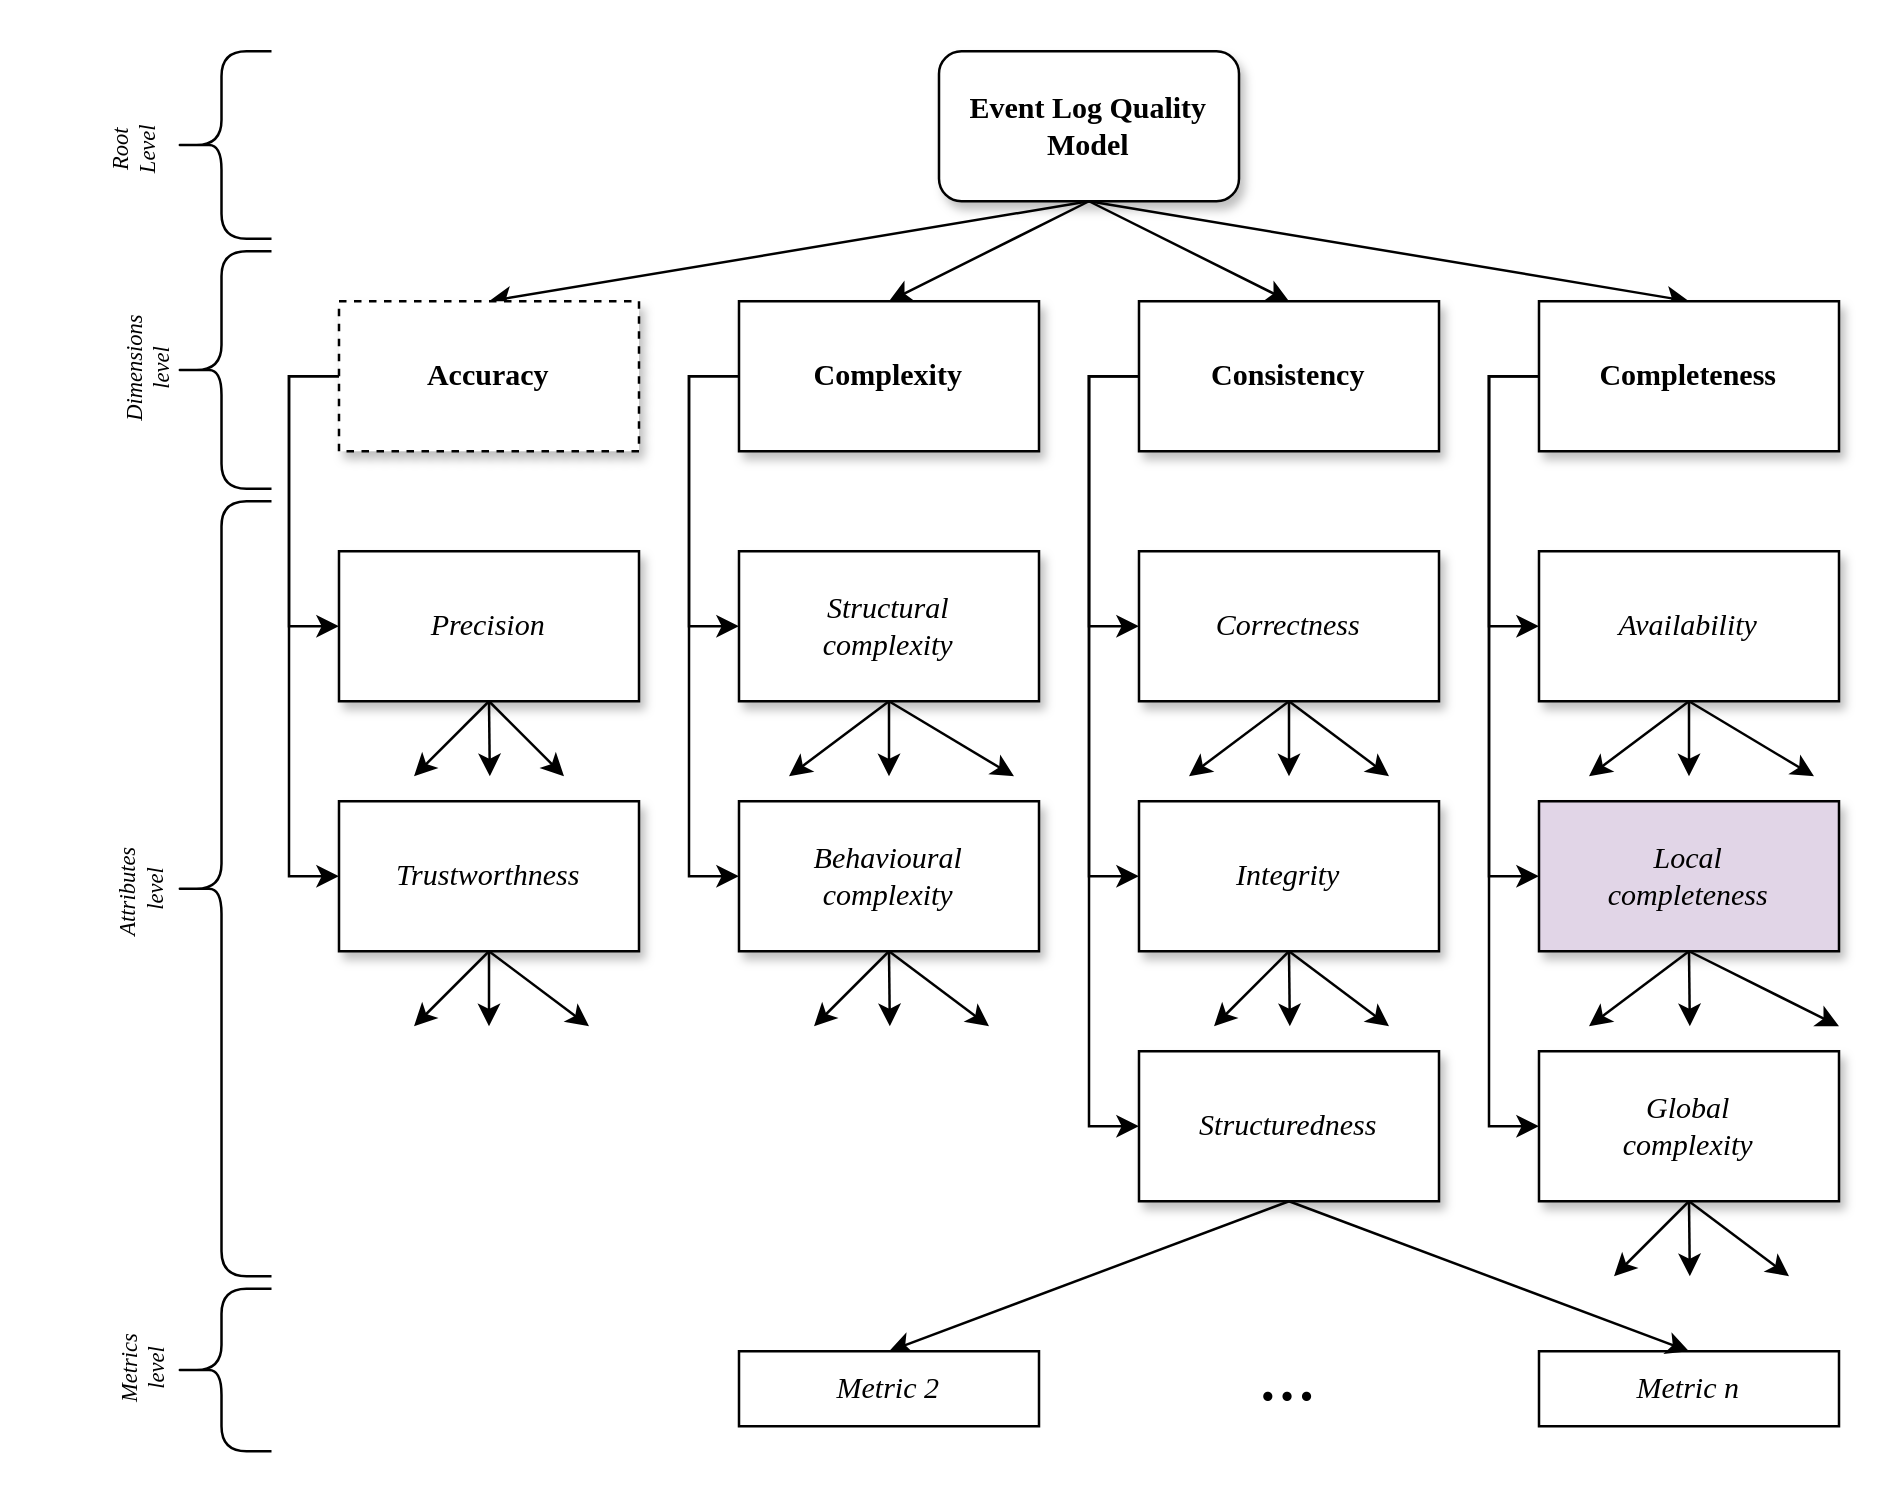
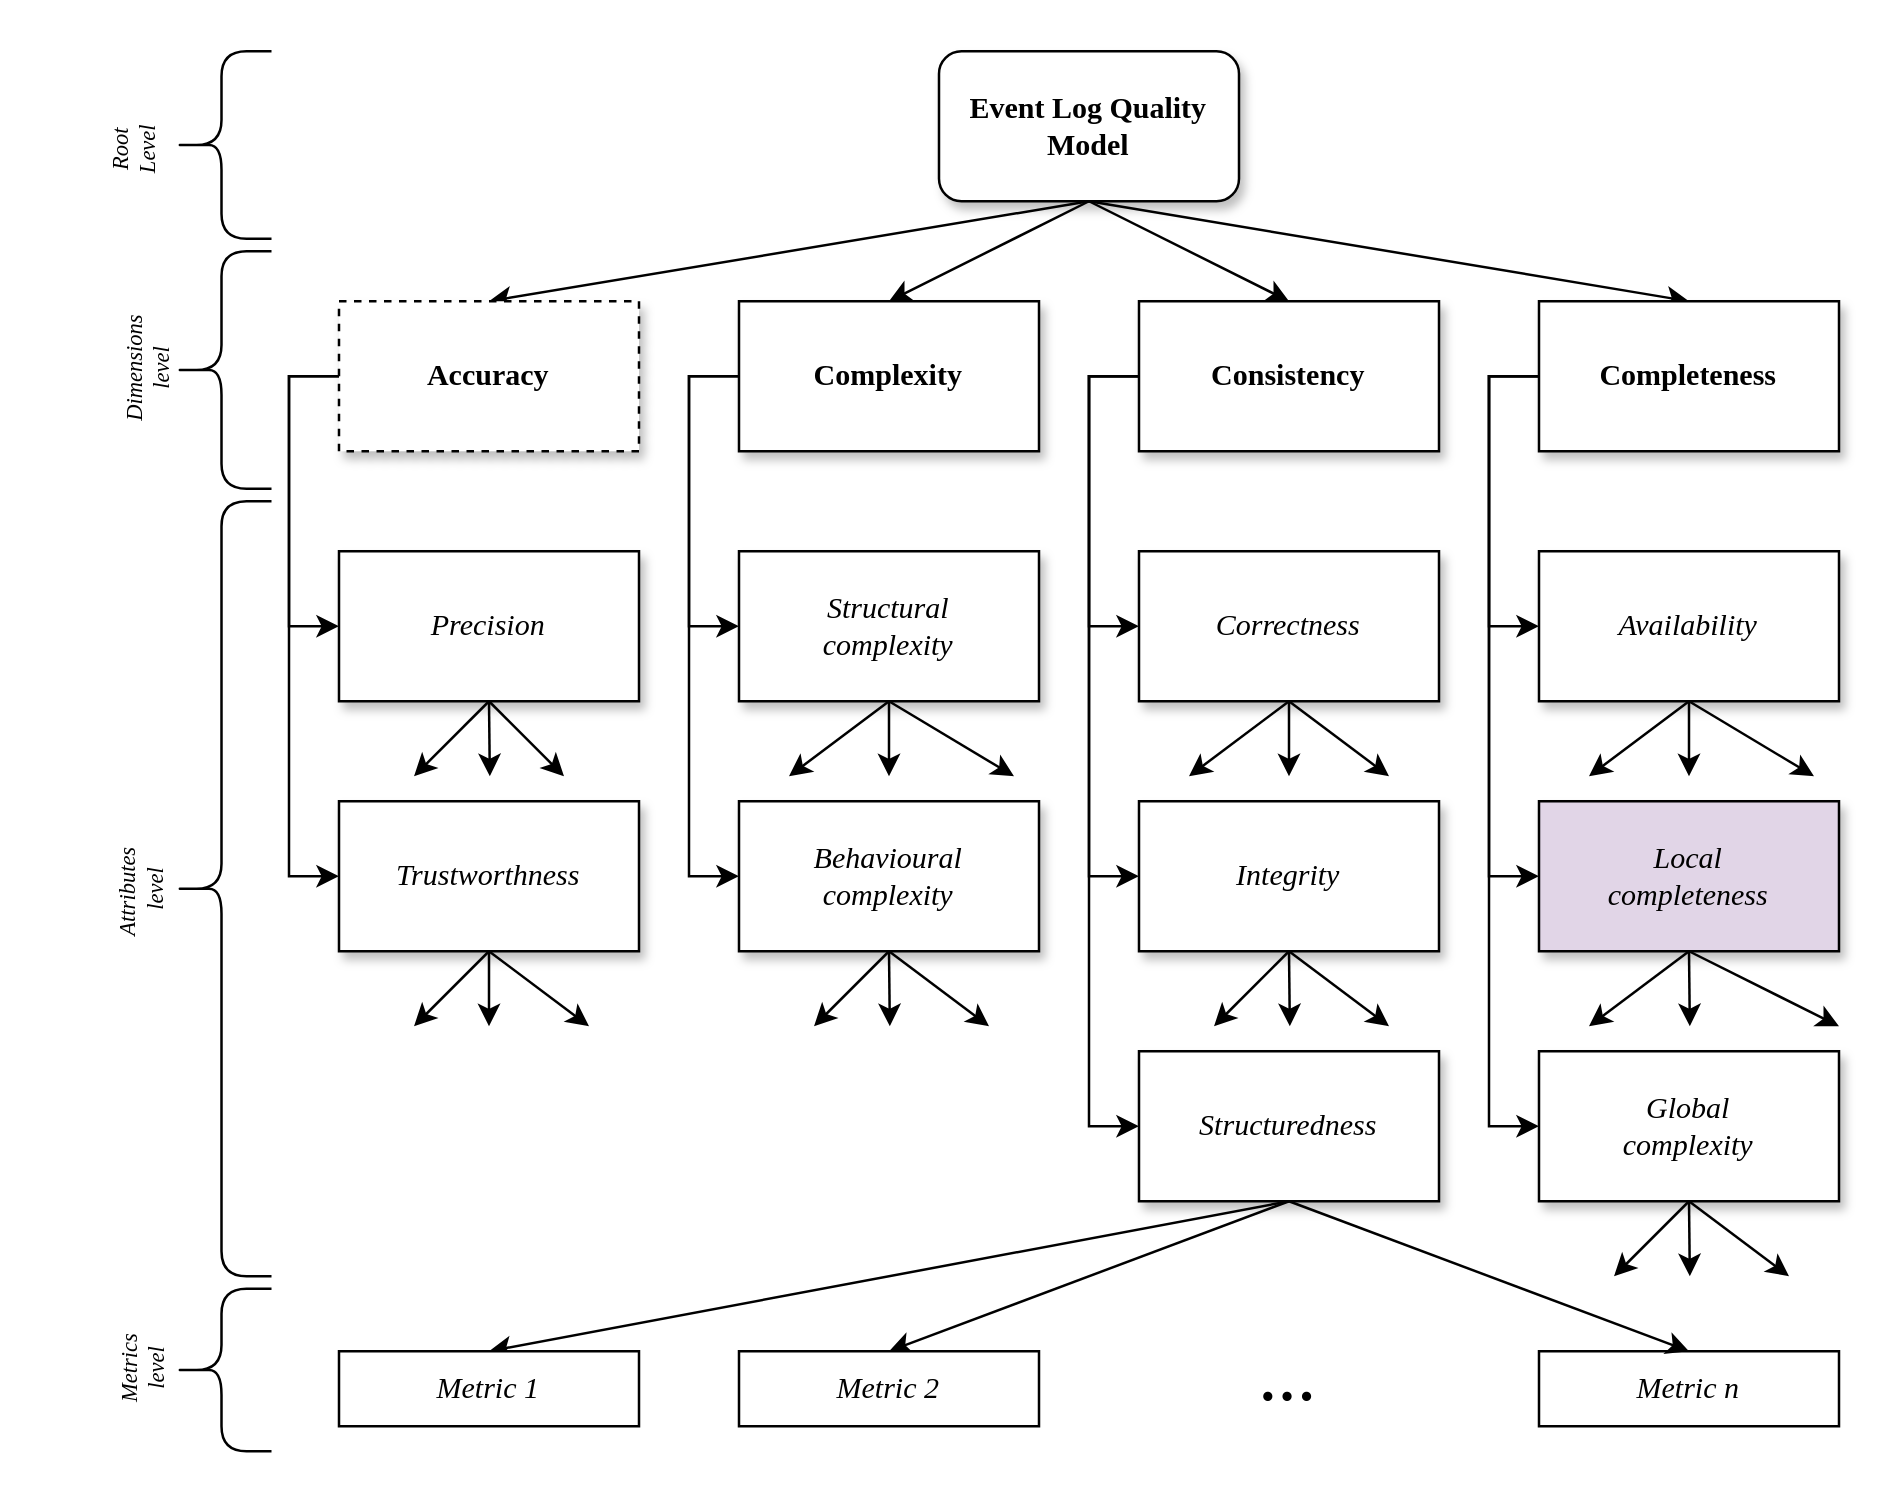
+ <mxCell id="54" style="edgeStyle=none;rounded=0;orthogonalLoop=1;jettySize=auto;html=1;exitX=0.5;exitY=1;exitDx=0;exitDy=0;entryX=0.5;entryY=0;entryDx=0;entryDy=0;fontFamily=Times New Roman;" parent="1" source="55" target="60" edge="1"><mxGeometry relative="1" as="geometry" /></mxCell>
+ <mxCell id="60" value="&lt;i&gt;Metric 1&lt;/i&gt;" style="rounded=0;whiteSpace=wrap;html=1;fontFamily=Times New Roman;" parent="1" vertex="1"><mxGeometry x="135" y="540" width="120" height="30" as="geometry" /></mxCell>
